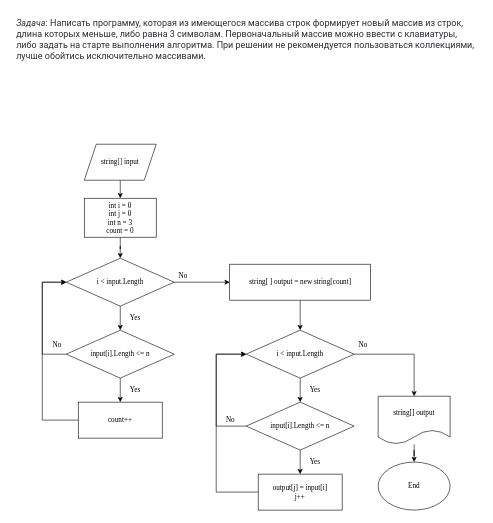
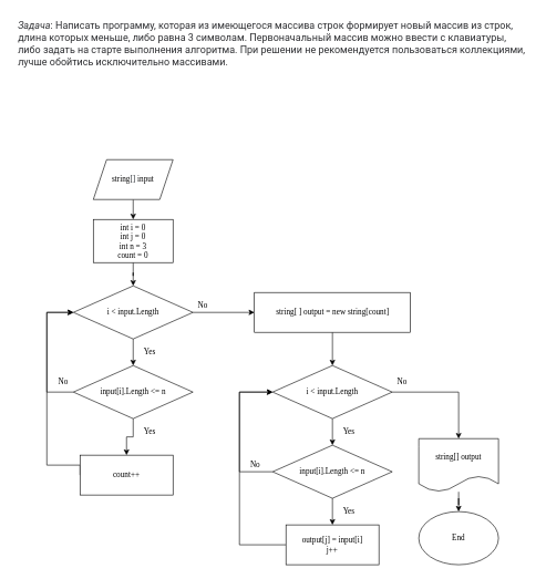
- <mxCell id="17" value="count++" style="rounded=0;whiteSpace=wrap;html=1;fontFamily=Verdana;" vertex="1" parent="1"><mxGeometry x="130" y="670" width="140" height="60" as="geometry" /></mxCell>
+ <mxCell id="17" value="count++" style="rounded=0;whiteSpace=wrap;html=1;fontFamily=Verdana;" vertex="1" parent="1"><mxGeometry x="120" y="685" width="140" height="60" as="geometry" /></mxCell>
